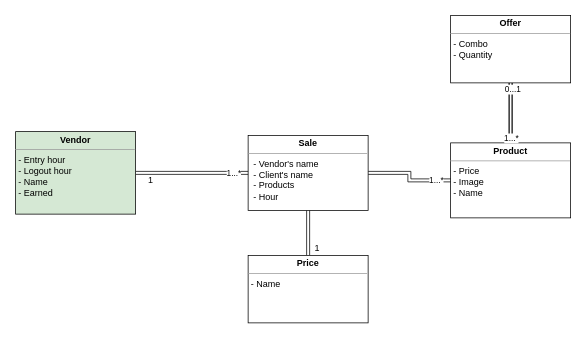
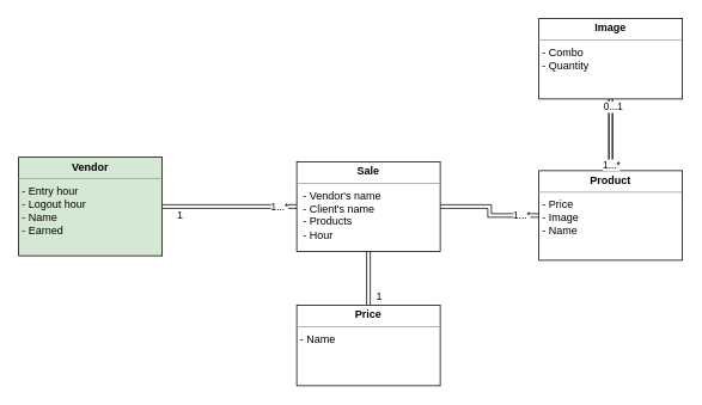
- <mxCell id="12" value="&lt;p style=&quot;margin:0px;margin-top:4px;text-align:center;&quot;&gt;&lt;b&gt;Offer&lt;/b&gt;&lt;/p&gt;&lt;hr size=&quot;1&quot;&gt;&lt;p style=&quot;margin:0px;margin-left:4px;&quot;&gt;- Combo&lt;/p&gt;&lt;p style=&quot;margin:0px;margin-left:4px;&quot;&gt;- Quantity&lt;/p&gt;&lt;p style=&quot;margin:0px;margin-left:4px;&quot;&gt;&lt;br&gt;&lt;/p&gt;" style="verticalAlign=top;align=left;overflow=fill;fontSize=12;fontFamily=Helvetica;html=1;" vertex="1" parent="1"><mxGeometry x="600" y="20" width="160" height="90" as="geometry" /></mxCell>
+ <mxCell id="12" value="&lt;p style=&quot;margin:0px;margin-top:4px;text-align:center;&quot;&gt;&lt;b&gt;Image&lt;/b&gt;&lt;/p&gt;&lt;hr size=&quot;1&quot;&gt;&lt;p style=&quot;margin:0px;margin-left:4px;&quot;&gt;- Combo&lt;/p&gt;&lt;p style=&quot;margin:0px;margin-left:4px;&quot;&gt;- Quantity&lt;/p&gt;&lt;p style=&quot;margin:0px;margin-left:4px;&quot;&gt;&lt;br&gt;&lt;/p&gt;" style="verticalAlign=top;align=left;overflow=fill;fontSize=12;fontFamily=Helvetica;html=1;" vertex="1" parent="1"><mxGeometry x="600" y="20" width="160" height="90" as="geometry" /></mxCell>
